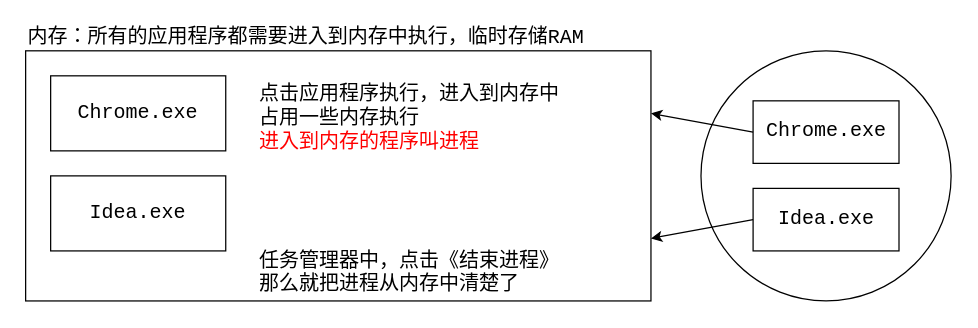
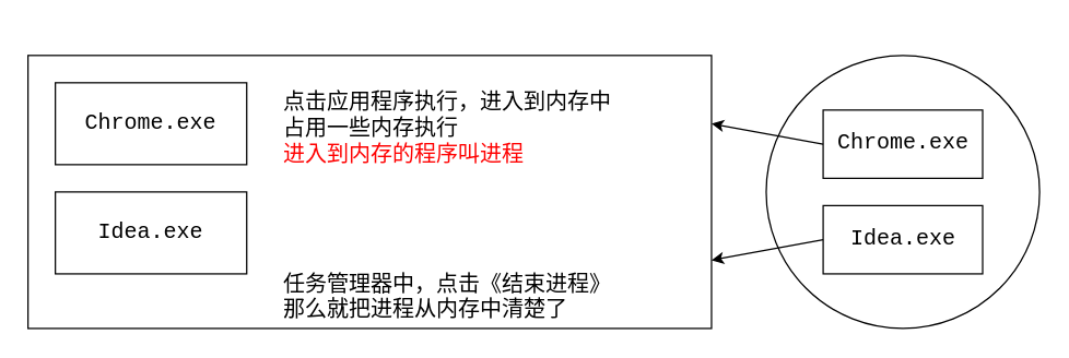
- <mxCell id="8" value="内存：所有的应用程序都需要进入到内存中执行，临时存储RAM" style="text;html=1;strokeColor=none;fillColor=none;align=left;verticalAlign=middle;whiteSpace=wrap;rounded=0;fontFamily=Courier New;fontSize=16;" vertex="1" parent="1"><mxGeometry x="20" y="20" width="460" height="20" as="geometry" /></mxCell>
